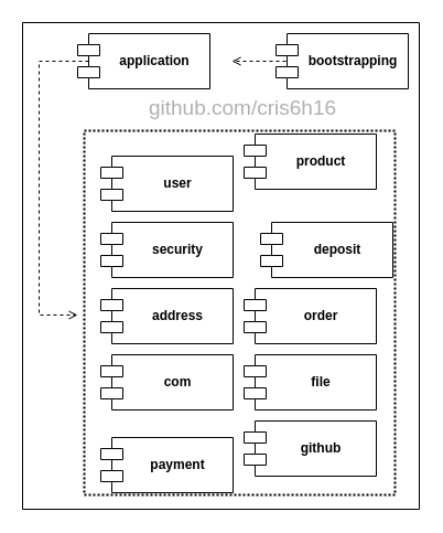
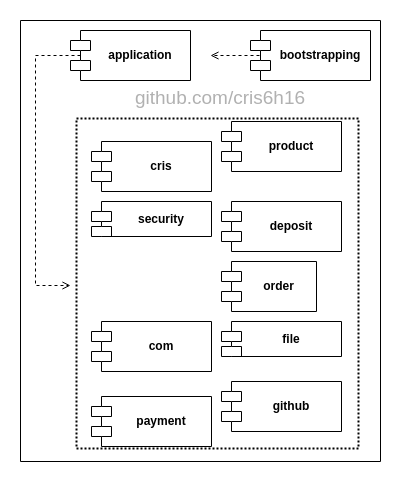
- <mxCell id="9" value="&lt;span style=&quot;font-weight: 700;&quot;&gt;user&lt;/span&gt;" style="shape=module;align=left;spacingLeft=20;align=center;verticalAlign=middle;whiteSpace=wrap;html=1;" vertex="1" parent="1"><mxGeometry x="91" y="141" width="120" height="50" as="geometry" /></mxCell>
+ <mxCell id="9" value="&lt;span style=&quot;font-weight: 700;&quot;&gt;cris&lt;/span&gt;" style="shape=module;align=left;spacingLeft=20;align=center;verticalAlign=middle;whiteSpace=wrap;html=1;" vertex="1" parent="1"><mxGeometry x="91" y="141" width="120" height="50" as="geometry" /></mxCell>
- <mxCell id="8" value="&lt;span style=&quot;font-weight: 700;&quot;&gt;security&lt;/span&gt;" style="shape=module;align=left;spacingLeft=20;align=center;verticalAlign=middle;whiteSpace=wrap;html=1;" vertex="1" parent="1"><mxGeometry x="91" y="201" width="120" height="50" as="geometry" /></mxCell>
+ <mxCell id="8" value="&lt;span style=&quot;font-weight: 700;&quot;&gt;security&lt;/span&gt;" style="shape=module;align=left;spacingLeft=20;align=center;verticalAlign=middle;whiteSpace=wrap;html=1;" vertex="1" parent="1"><mxGeometry x="91" y="201" width="120" height="35" as="geometry" /></mxCell>
- <mxCell id="13" value="&lt;span style=&quot;font-weight: 700;&quot;&gt;deposit&lt;/span&gt;" style="shape=module;align=left;spacingLeft=20;align=center;verticalAlign=middle;whiteSpace=wrap;html=1;" vertex="1" parent="1"><mxGeometry x="236" y="201" width="120" height="50" as="geometry" /></mxCell>
+ <mxCell id="13" value="&lt;span style=&quot;font-weight: 700;&quot;&gt;deposit&lt;/span&gt;" style="shape=module;align=left;spacingLeft=20;align=center;verticalAlign=middle;whiteSpace=wrap;html=1;" vertex="1" parent="1"><mxGeometry x="221" y="201" width="120" height="50" as="geometry" /></mxCell>
- <mxCell id="11" value="&lt;span style=&quot;font-weight: 700;&quot;&gt;address&lt;/span&gt;" style="shape=module;align=left;spacingLeft=20;align=center;verticalAlign=middle;whiteSpace=wrap;html=1;" vertex="1" parent="1"><mxGeometry x="91" y="261" width="120" height="50" as="geometry" /></mxCell>
- <mxCell id="16" value="&lt;span style=&quot;font-weight: 700;&quot;&gt;order&lt;/span&gt;" style="shape=module;align=left;spacingLeft=20;align=center;verticalAlign=middle;whiteSpace=wrap;html=1;" vertex="1" parent="1"><mxGeometry x="221" y="261" width="120" height="50" as="geometry" /></mxCell>
+ <mxCell id="16" value="&lt;span style=&quot;font-weight: 700;&quot;&gt;order&lt;/span&gt;" style="shape=module;align=left;spacingLeft=20;align=center;verticalAlign=middle;whiteSpace=wrap;html=1;" vertex="1" parent="1"><mxGeometry x="221" y="261" width="95" height="50" as="geometry" /></mxCell>
- <mxCell id="15" value="&lt;span style=&quot;font-weight: 700;&quot;&gt;file&lt;/span&gt;" style="shape=module;align=left;spacingLeft=20;align=center;verticalAlign=middle;whiteSpace=wrap;html=1;" vertex="1" parent="1"><mxGeometry x="221" y="321" width="120" height="50" as="geometry" /></mxCell>
+ <mxCell id="15" value="&lt;span style=&quot;font-weight: 700;&quot;&gt;file&lt;/span&gt;" style="shape=module;align=left;spacingLeft=20;align=center;verticalAlign=middle;whiteSpace=wrap;html=1;" vertex="1" parent="1"><mxGeometry x="221" y="321" width="120" height="35" as="geometry" /></mxCell>
